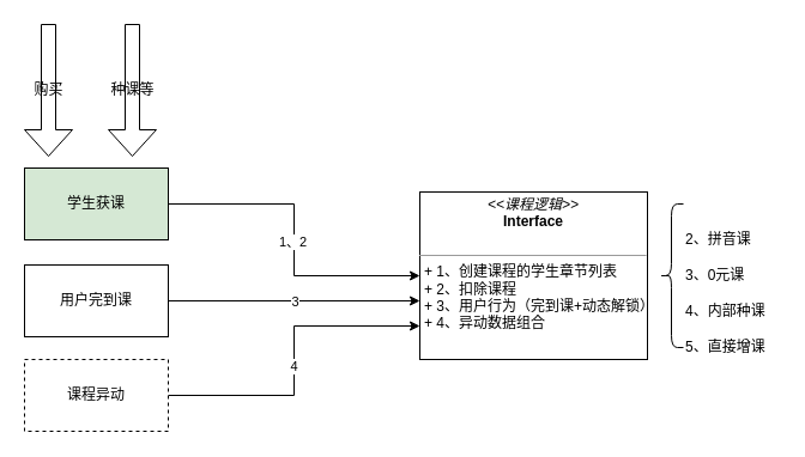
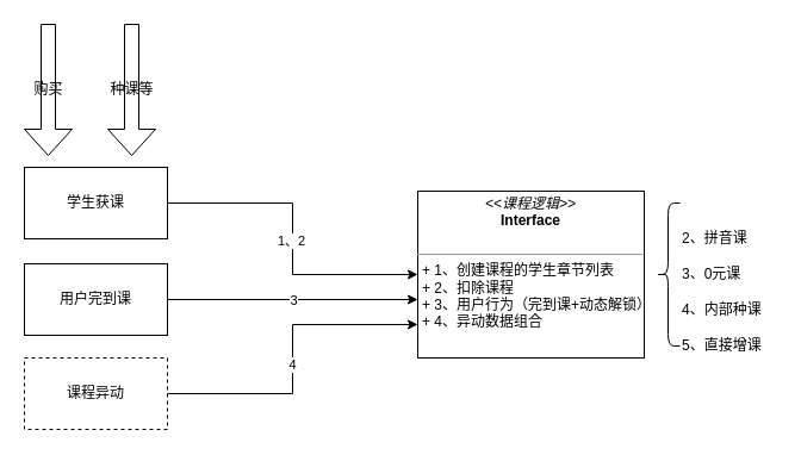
- <mxCell id="5" value="学生获课" style="rounded=0;whiteSpace=wrap;html=1;fillColor=#d5e8d4;" vertex="1" parent="1"><mxGeometry x="20" y="140" width="120" height="60" as="geometry" /></mxCell>
+ <mxCell id="5" value="学生获课" style="rounded=0;whiteSpace=wrap;html=1;" vertex="1" parent="1"><mxGeometry x="20" y="140" width="120" height="60" as="geometry" /></mxCell>
